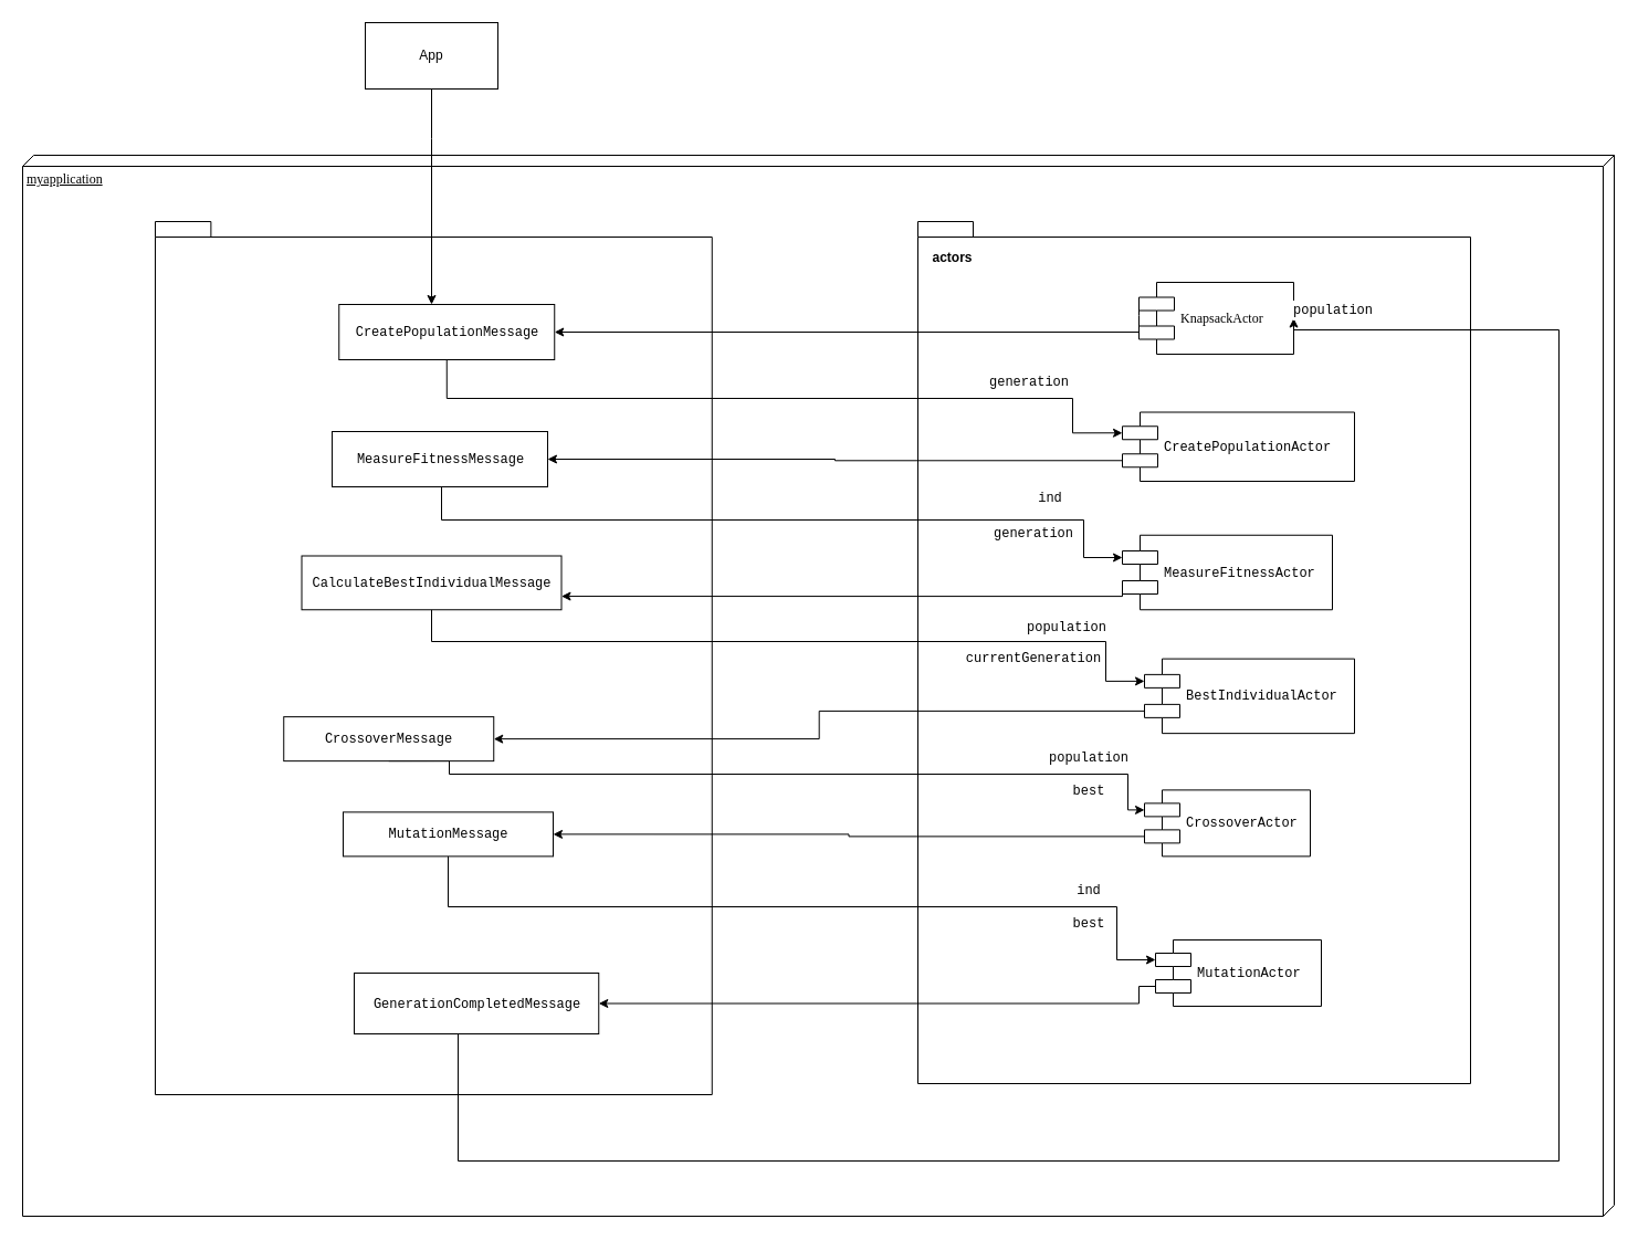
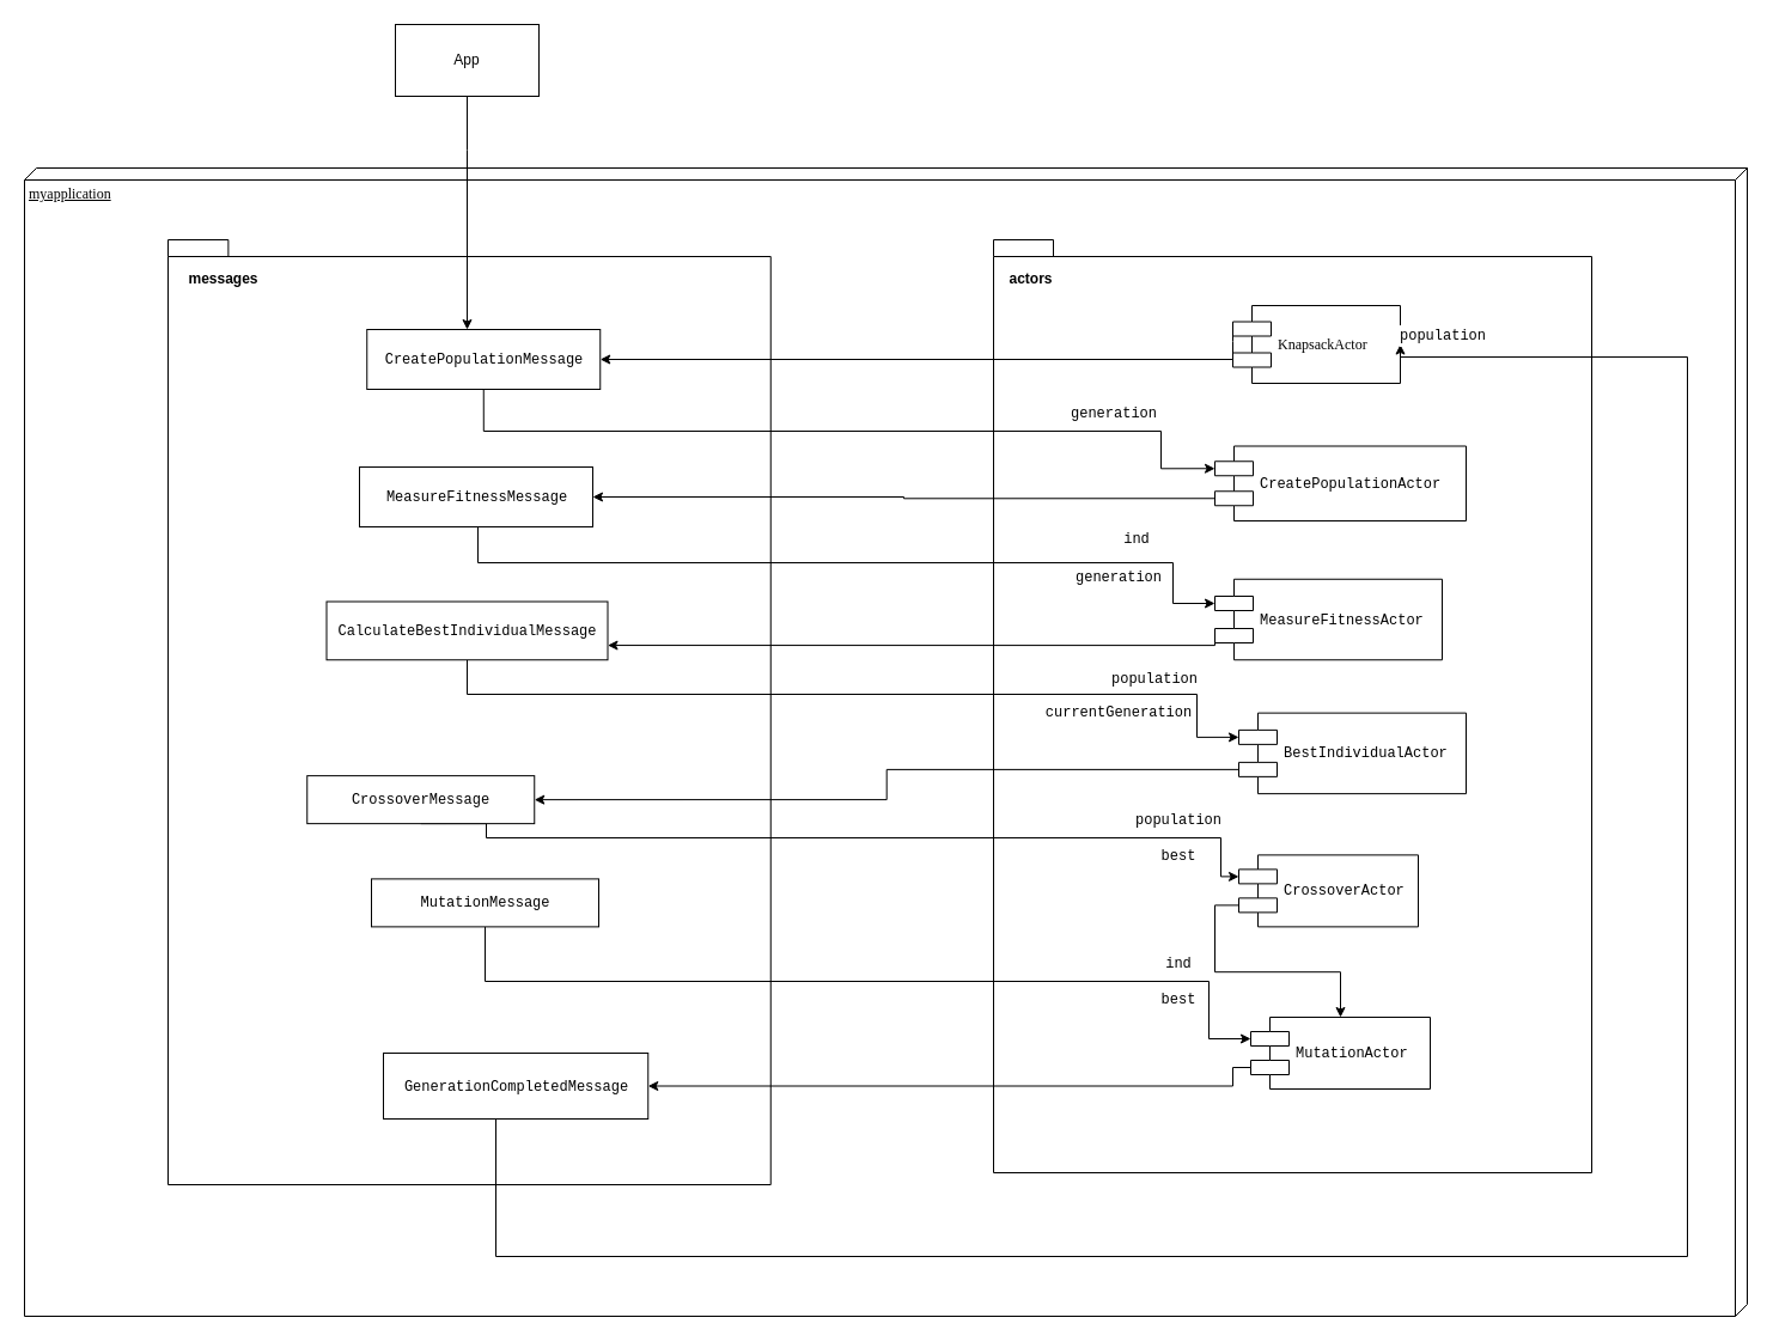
+ <mxCell id="37" value="messages" style="text;align=center;fontStyle=1;verticalAlign=middle;spacingLeft=3;spacingRight=3;strokeColor=none;rotatable=0;points=[[0,0.5],[1,0.5]];portConstraint=eastwest;html=1;" vertex="1" parent="1"><mxGeometry x="146" y="220" width="80" height="26" as="geometry" /></mxCell>
- <mxCell id="33" style="edgeStyle=orthogonalEdgeStyle;rounded=0;orthogonalLoop=1;jettySize=auto;html=1;exitX=0;exitY=0.7;exitDx=0;exitDy=0;entryX=1;entryY=0.5;entryDx=0;entryDy=0;" edge="1" parent="1" source="34" target="36"><mxGeometry relative="1" as="geometry" /></mxCell>
+ <mxCell id="33" style="edgeStyle=orthogonalEdgeStyle;rounded=0;orthogonalLoop=1;jettySize=auto;html=1;exitX=0;exitY=0.7;exitDx=0;exitDy=0;" edge="1" parent="1" source="34" target="22"><mxGeometry relative="1" as="geometry" /></mxCell>
